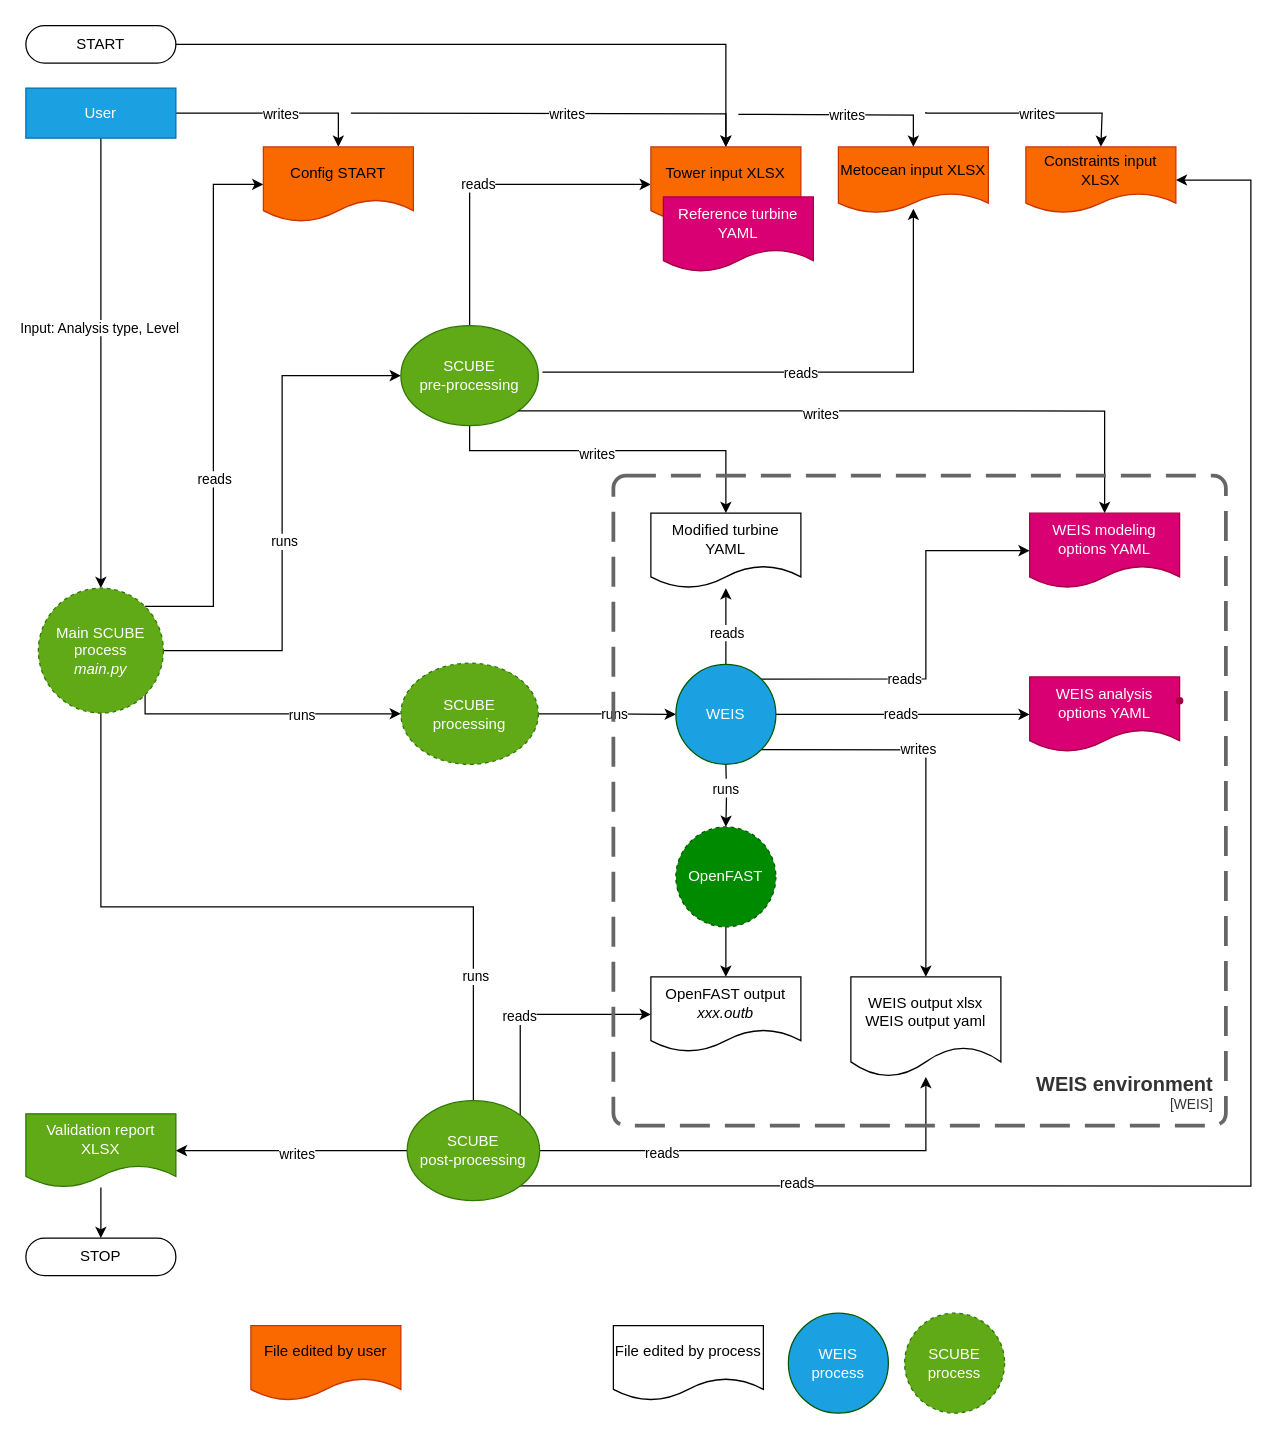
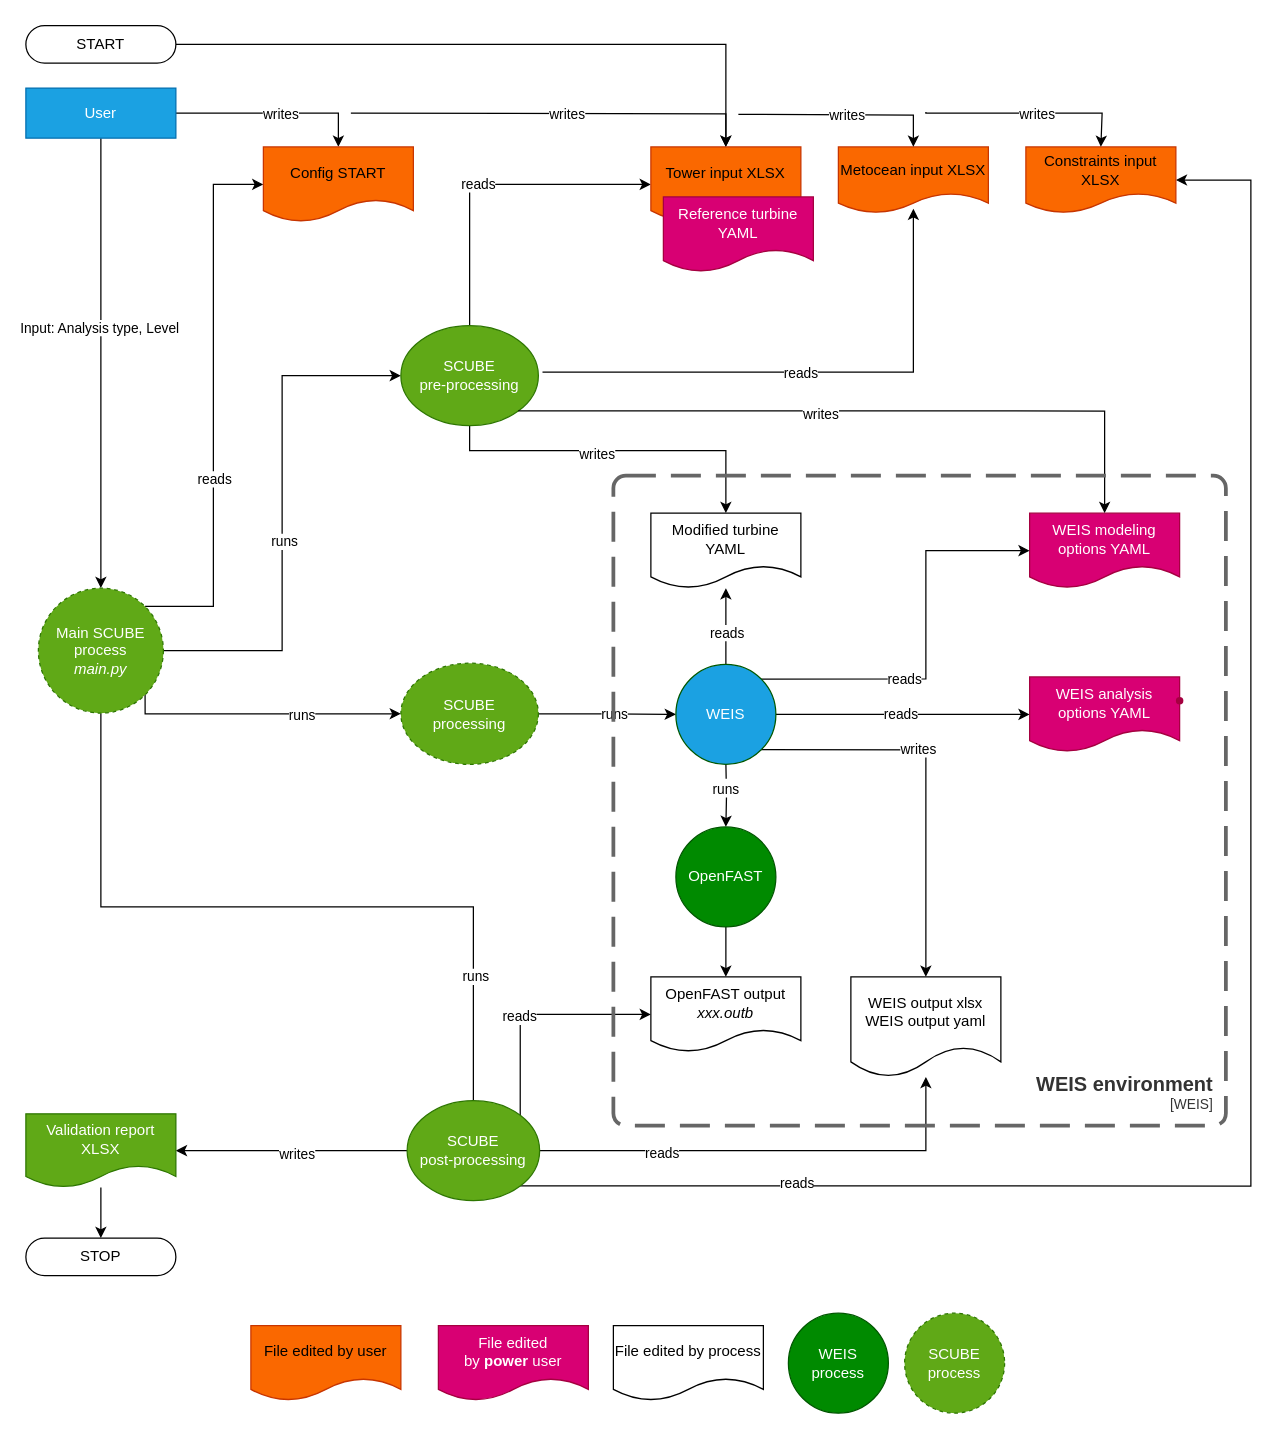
- <mxCell id="58" value="OpenFAST" style="ellipse;whiteSpace=wrap;html=1;dashed=1;fillColor=#008a00;fontColor=#ffffff;strokeColor=#005700;" vertex="1" parent="1"><mxGeometry x="540" y="661" width="80" height="80" as="geometry" /></mxCell>
+ <mxCell id="58" value="OpenFAST" style="ellipse;whiteSpace=wrap;html=1;dashed=0;fillColor=#008a00;fontColor=#ffffff;strokeColor=#005700;" vertex="1" parent="1"><mxGeometry x="540" y="661" width="80" height="80" as="geometry" /></mxCell>
+ <mxCell id="74" value="File edited by&amp;nbsp;&lt;b&gt;power&lt;/b&gt;&amp;nbsp;user" style="shape=document;whiteSpace=wrap;html=1;boundedLbl=1;dashed=0;fillColor=#d80073;fontColor=#ffffff;strokeColor=#A50040;" vertex="1" parent="1"><mxGeometry x="350" y="1060" width="120" height="60" as="geometry" /></mxCell>
- <mxCell id="77" value="WEIS&lt;br&gt;process" style="ellipse;whiteSpace=wrap;html=1;dashed=0;fillColor=#1ba1e2;fontColor=#ffffff;strokeColor=#005700;" vertex="1" parent="1"><mxGeometry x="630" y="1050" width="80" height="80" as="geometry" /></mxCell>
+ <mxCell id="77" value="WEIS&lt;br&gt;process" style="ellipse;whiteSpace=wrap;html=1;dashed=0;fillColor=#008a00;fontColor=#ffffff;strokeColor=#005700;" vertex="1" parent="1"><mxGeometry x="630" y="1050" width="80" height="80" as="geometry" /></mxCell>
